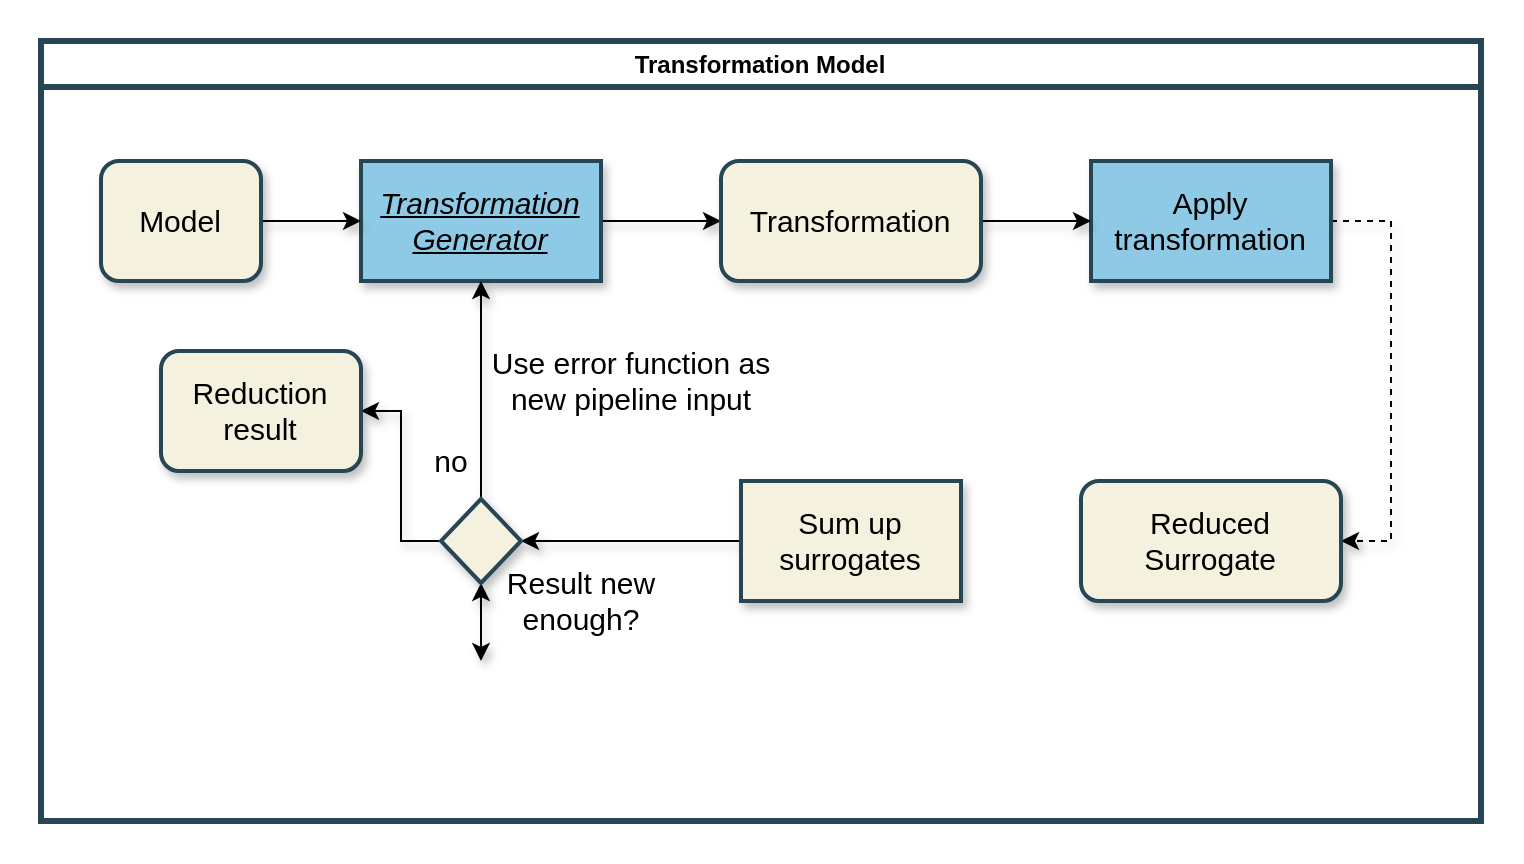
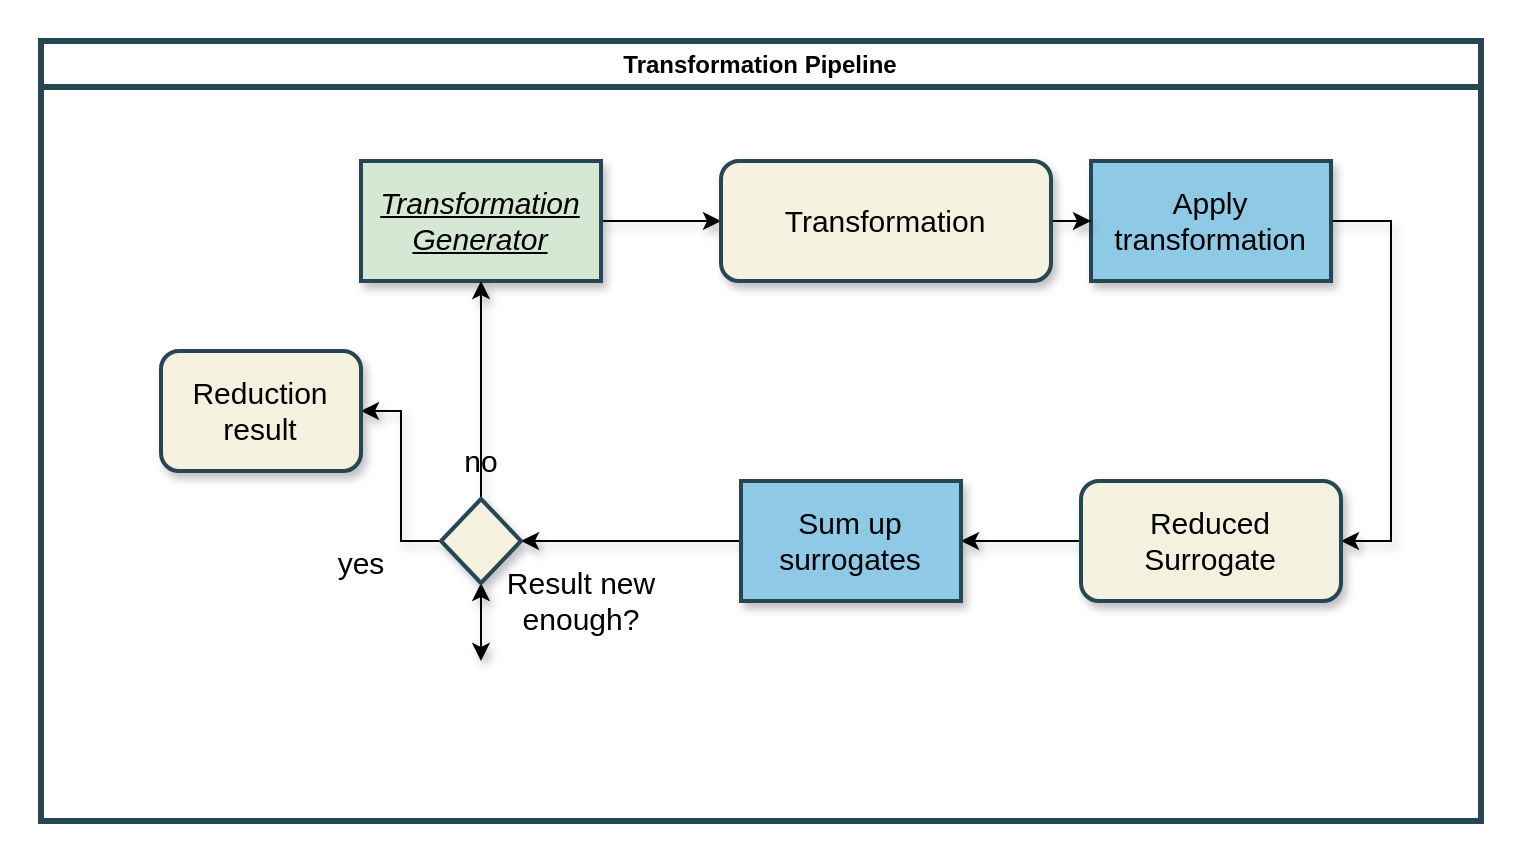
- <mxCell id="2" value="Transformation Model" style="swimlane;sketch=0;startSize=23;movable=0;swimlaneLine=1;strokeColor=#264653;strokeWidth=3;" parent="1" vertex="1"><mxGeometry x="20" y="20" width="720" height="390" as="geometry" /></mxCell>
+ <mxCell id="2" value="Transformation Pipeline" style="swimlane;sketch=0;startSize=23;movable=0;swimlaneLine=1;strokeColor=#264653;strokeWidth=3;" parent="1" vertex="1"><mxGeometry x="20" y="20" width="720" height="390" as="geometry" /></mxCell>
- <mxCell id="6" value="&lt;font style=&quot;font-size: 15px&quot;&gt;Model&lt;/font&gt;" style="rounded=1;whiteSpace=wrap;html=1;sketch=0;fillColor=#f4f1de;fontSize=15;shadow=1;strokeColor=#264653;strokeWidth=2;" parent="2" vertex="1"><mxGeometry x="30" y="60" width="80" height="60" as="geometry" /></mxCell>
- <mxCell id="5" style="edgeStyle=orthogonalEdgeStyle;rounded=0;orthogonalLoop=1;jettySize=auto;html=1;entryX=0;entryY=0.5;entryDx=0;entryDy=0;fontSize=15;shadow=1;" parent="2" source="6" target="4" edge="1"><mxGeometry relative="1" as="geometry" /></mxCell>
- <mxCell id="4" value="&lt;i style=&quot;font-size: 15px;&quot;&gt;&lt;u style=&quot;font-size: 15px;&quot;&gt;Transformation Generator&lt;br style=&quot;font-size: 15px;&quot;&gt;&lt;/u&gt;&lt;/i&gt;" style="rounded=0;whiteSpace=wrap;html=1;sketch=0;fillColor=#8ecae6;strokeColor=#264653;fontSize=15;shadow=1;strokeWidth=2;glass=0;" parent="2" vertex="1"><mxGeometry x="160" y="60" width="120" height="60" as="geometry" /></mxCell>
+ <mxCell id="4" value="&lt;i style=&quot;font-size: 15px;&quot;&gt;&lt;u style=&quot;font-size: 15px;&quot;&gt;Transformation Generator&lt;br style=&quot;font-size: 15px;&quot;&gt;&lt;/u&gt;&lt;/i&gt;" style="rounded=0;whiteSpace=wrap;html=1;sketch=0;fillColor=#d5e8d4;strokeColor=#264653;fontSize=15;shadow=1;strokeWidth=2;glass=0;" parent="2" vertex="1"><mxGeometry x="160" y="60" width="120" height="60" as="geometry" /></mxCell>
- <mxCell id="10" value="&lt;font style=&quot;font-size: 15px;&quot;&gt;Transformation&lt;/font&gt;" style="rounded=1;whiteSpace=wrap;html=1;sketch=0;fillColor=#F4F1DE;fontSize=15;shadow=1;strokeColor=#264653;strokeWidth=2;" parent="2" vertex="1"><mxGeometry x="340" y="60" width="130" height="60" as="geometry" /></mxCell>
+ <mxCell id="10" value="&lt;font style=&quot;font-size: 15px;&quot;&gt;Transformation&lt;/font&gt;" style="rounded=1;whiteSpace=wrap;html=1;sketch=0;fillColor=#F4F1DE;fontSize=15;shadow=1;strokeColor=#264653;strokeWidth=2;" parent="2" vertex="1"><mxGeometry x="340" y="60" width="165" height="60" as="geometry" /></mxCell>
- <mxCell id="7" style="edgeStyle=orthogonalEdgeStyle;rounded=0;orthogonalLoop=1;jettySize=auto;html=1;entryX=1;entryY=0.5;entryDx=0;entryDy=0;shadow=1;fontSize=15;dashed=1;" parent="2" source="8" target="12" edge="1"><mxGeometry relative="1" as="geometry"><Array as="points"><mxPoint x="675" y="90" /><mxPoint x="675" y="250" /></Array></mxGeometry></mxCell>
+ <mxCell id="7" style="edgeStyle=orthogonalEdgeStyle;rounded=0;orthogonalLoop=1;jettySize=auto;html=1;entryX=1;entryY=0.5;entryDx=0;entryDy=0;shadow=1;fontSize=15;" parent="2" source="8" target="12" edge="1"><mxGeometry relative="1" as="geometry"><Array as="points"><mxPoint x="675" y="90" /><mxPoint x="675" y="250" /></Array></mxGeometry></mxCell>
- <mxCell id="16" value="Use error function as&lt;br&gt;new pipeline input" style="text;html=1;align=center;verticalAlign=middle;resizable=0;points=[];autosize=1;strokeColor=none;fontSize=15;shadow=1;" parent="2" vertex="1"><mxGeometry x="220" y="150" width="150" height="40" as="geometry" /></mxCell>
- <mxCell id="15" value="no" style="text;html=1;align=center;verticalAlign=middle;resizable=0;points=[];autosize=1;strokeColor=none;fontSize=15;shadow=1;" parent="2" vertex="1"><mxGeometry x="190" y="200" width="30" height="20" as="geometry" /></mxCell>
+ <mxCell id="15" value="no" style="text;html=1;align=center;verticalAlign=middle;resizable=0;points=[];autosize=1;strokeColor=none;fontSize=15;shadow=1;" parent="2" vertex="1"><mxGeometry x="205" y="200" width="30" height="20" as="geometry" /></mxCell>
- <mxCell id="19" value="Sum up&lt;br style=&quot;font-size: 15px;&quot;&gt;surrogates" style="rounded=0;whiteSpace=wrap;html=1;sketch=0;fontSize=15;shadow=1;strokeColor=#264653;strokeWidth=2;fillColor=#f4f1de;" parent="2" vertex="1"><mxGeometry x="350" y="220" width="110" height="60" as="geometry" /></mxCell>
+ <mxCell id="19" value="Sum up&lt;br style=&quot;font-size: 15px;&quot;&gt;surrogates" style="rounded=0;whiteSpace=wrap;html=1;sketch=0;fontSize=15;shadow=1;strokeColor=#264653;strokeWidth=2;fillColor=#8ECAE6;" parent="2" vertex="1"><mxGeometry x="350" y="220" width="110" height="60" as="geometry" /></mxCell>
+ <mxCell id="11" style="edgeStyle=orthogonalEdgeStyle;rounded=0;orthogonalLoop=1;jettySize=auto;html=1;shadow=1;fontSize=15;" parent="2" source="12" target="19" edge="1"><mxGeometry relative="1" as="geometry" /></mxCell>
+ <mxCell id="14" value="yes" style="text;html=1;align=center;verticalAlign=middle;resizable=0;points=[];autosize=1;strokeColor=none;fontSize=15;shadow=1;" parent="2" vertex="1"><mxGeometry x="140" y="251" width="40" height="20" as="geometry" /></mxCell>
